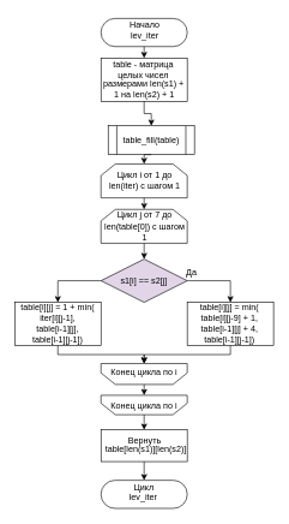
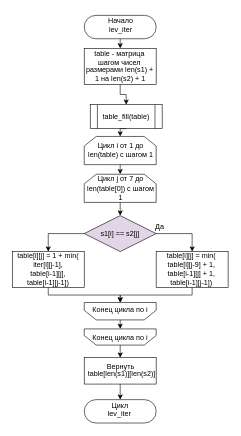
- <mxCell id="30" value="целых чисел" style="text;html=1;strokeColor=none;fillColor=none;align=center;verticalAlign=middle;whiteSpace=wrap;rounded=0;" vertex="1" parent="1"><mxGeometry x="154.25" y="88.5" width="90" height="30" as="geometry" /></mxCell>
+ <mxCell id="30" value="шагом чисел" style="text;html=1;strokeColor=none;fillColor=none;align=center;verticalAlign=middle;whiteSpace=wrap;rounded=0;" vertex="1" parent="1"><mxGeometry x="154.25" y="88.5" width="90" height="30" as="geometry" /></mxCell>
- <mxCell id="38" value="len(iter) с шагом 1" style="text;html=1;strokeColor=none;fillColor=none;align=center;verticalAlign=middle;whiteSpace=wrap;rounded=0;" vertex="1" parent="1"><mxGeometry x="140" y="242" width="122" height="30" as="geometry" /></mxCell>
+ <mxCell id="38" value="len(table) с шагом 1" style="text;html=1;strokeColor=none;fillColor=none;align=center;verticalAlign=middle;whiteSpace=wrap;rounded=0;" vertex="1" parent="1"><mxGeometry x="140" y="242" width="122" height="30" as="geometry" /></mxCell>
- <mxCell id="48" value="table[i-1][j] + 4," style="text;html=1;strokeColor=none;fillColor=none;align=center;verticalAlign=middle;whiteSpace=wrap;rounded=0;" vertex="1" parent="1"><mxGeometry x="260.75" y="441.5" width="116" height="30" as="geometry" /></mxCell>
+ <mxCell id="48" value="table[i-1][j] + 1," style="text;html=1;strokeColor=none;fillColor=none;align=center;verticalAlign=middle;whiteSpace=wrap;rounded=0;" vertex="1" parent="1"><mxGeometry x="260.75" y="441.5" width="116" height="30" as="geometry" /></mxCell>
